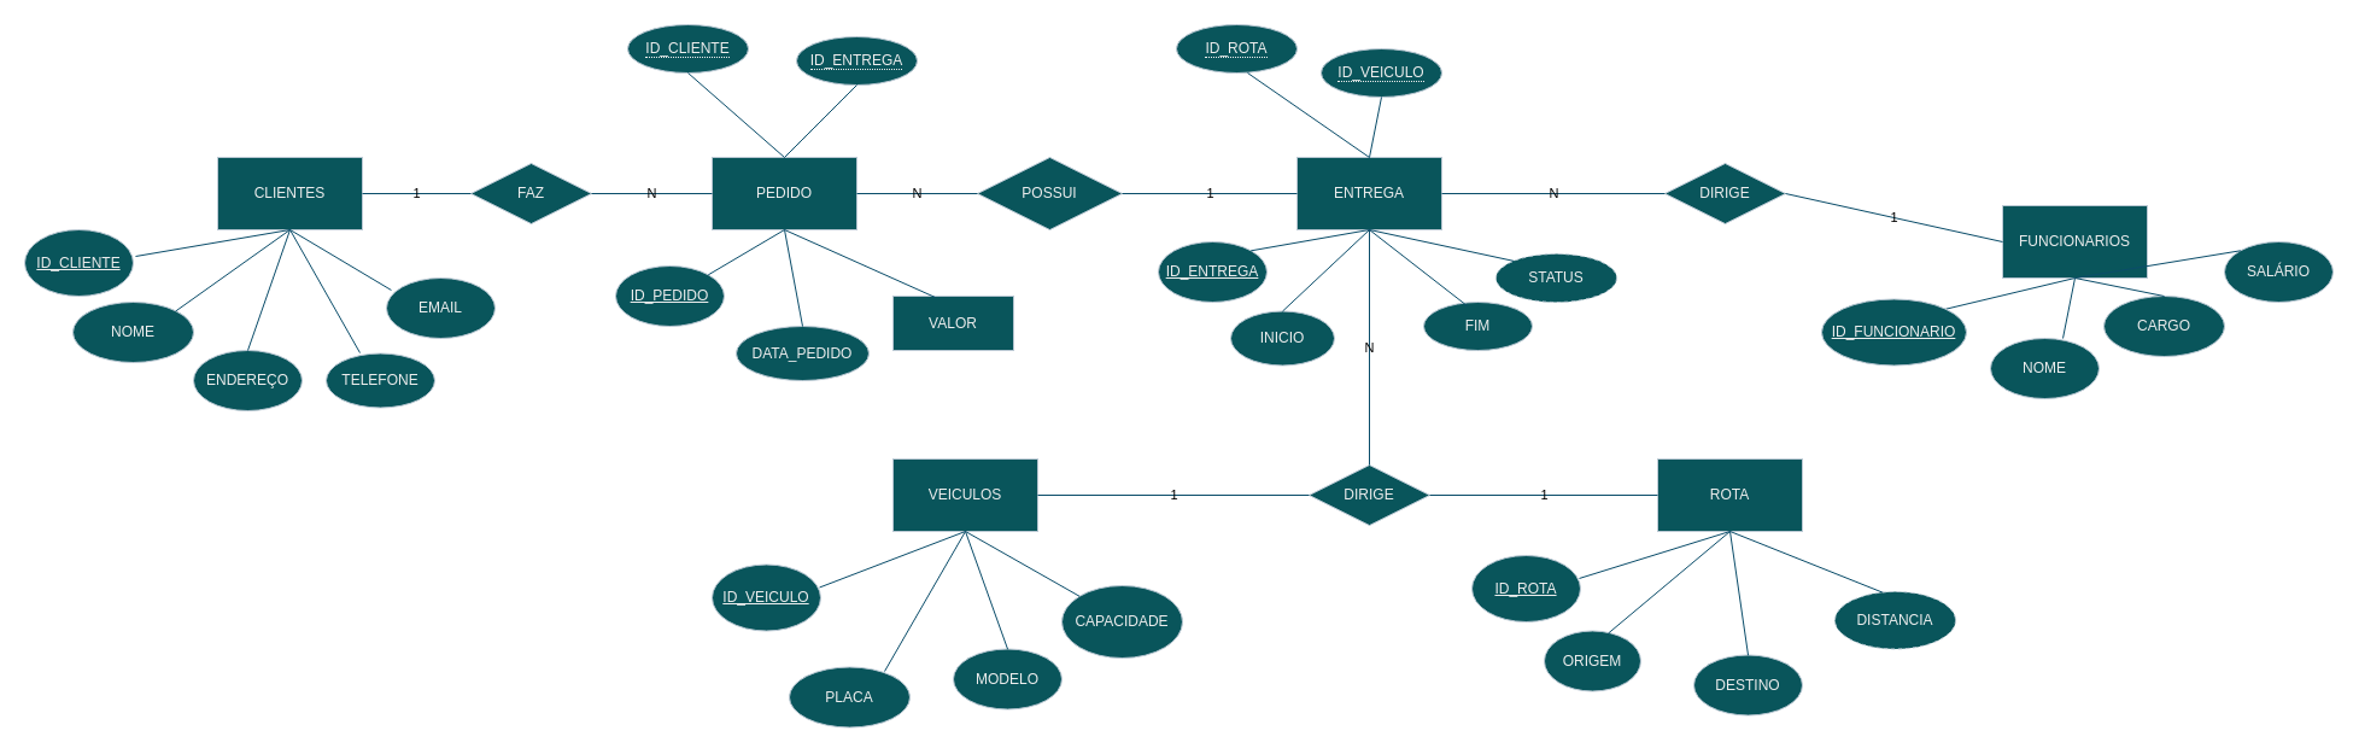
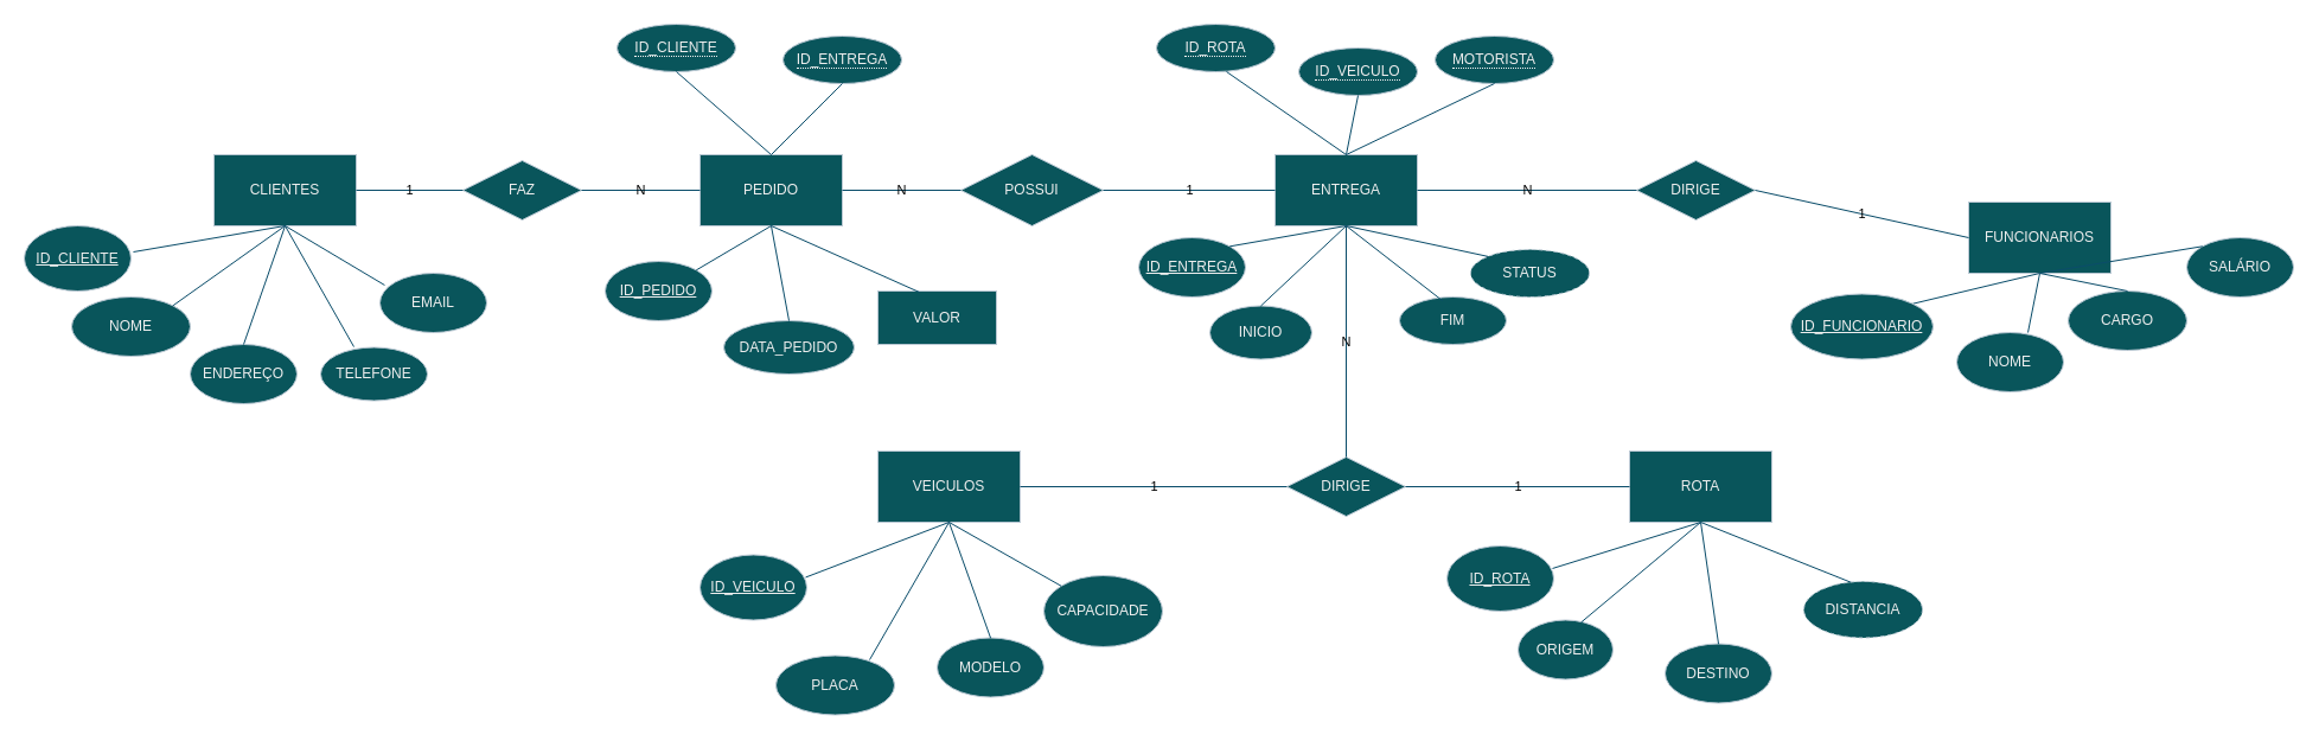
+ <mxCell id="67" value="&lt;span style=&quot;border-bottom: 1px dotted&quot;&gt;MOTORISTA&lt;/span&gt;" style="ellipse;whiteSpace=wrap;html=1;align=center;labelBackgroundColor=none;rounded=0;fillColor=#09555B;strokeColor=#BAC8D3;fontColor=#EEEEEE;" vertex="1" parent="1"><mxGeometry x="1210" y="30" width="100" height="40" as="geometry" /></mxCell>
+ <mxCell id="70" value="" style="endArrow=none;html=1;rounded=0;entryX=0.5;entryY=1;entryDx=0;entryDy=0;exitX=0.5;exitY=0;exitDx=0;exitDy=0;labelBackgroundColor=none;fontColor=default;strokeColor=#0B4D6A;" edge="1" parent="1" source="55" target="67"><mxGeometry relative="1" as="geometry"><mxPoint x="760" y="280" as="sourcePoint" /><mxPoint x="920" y="280" as="targetPoint" /></mxGeometry></mxCell>
